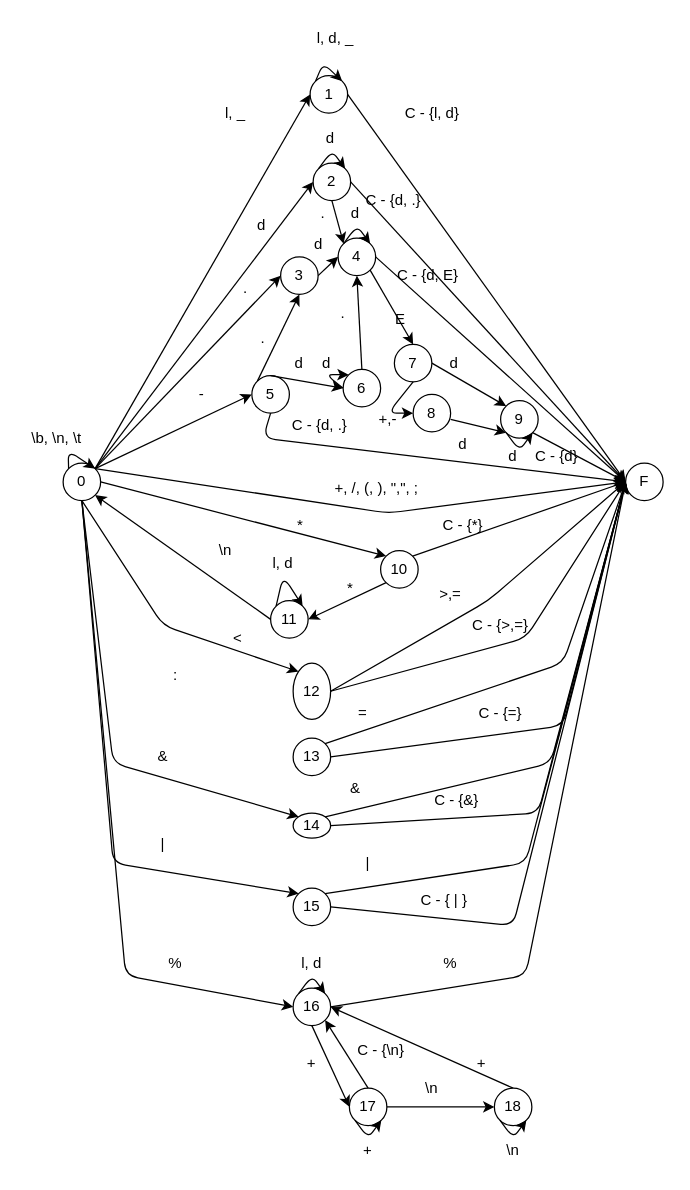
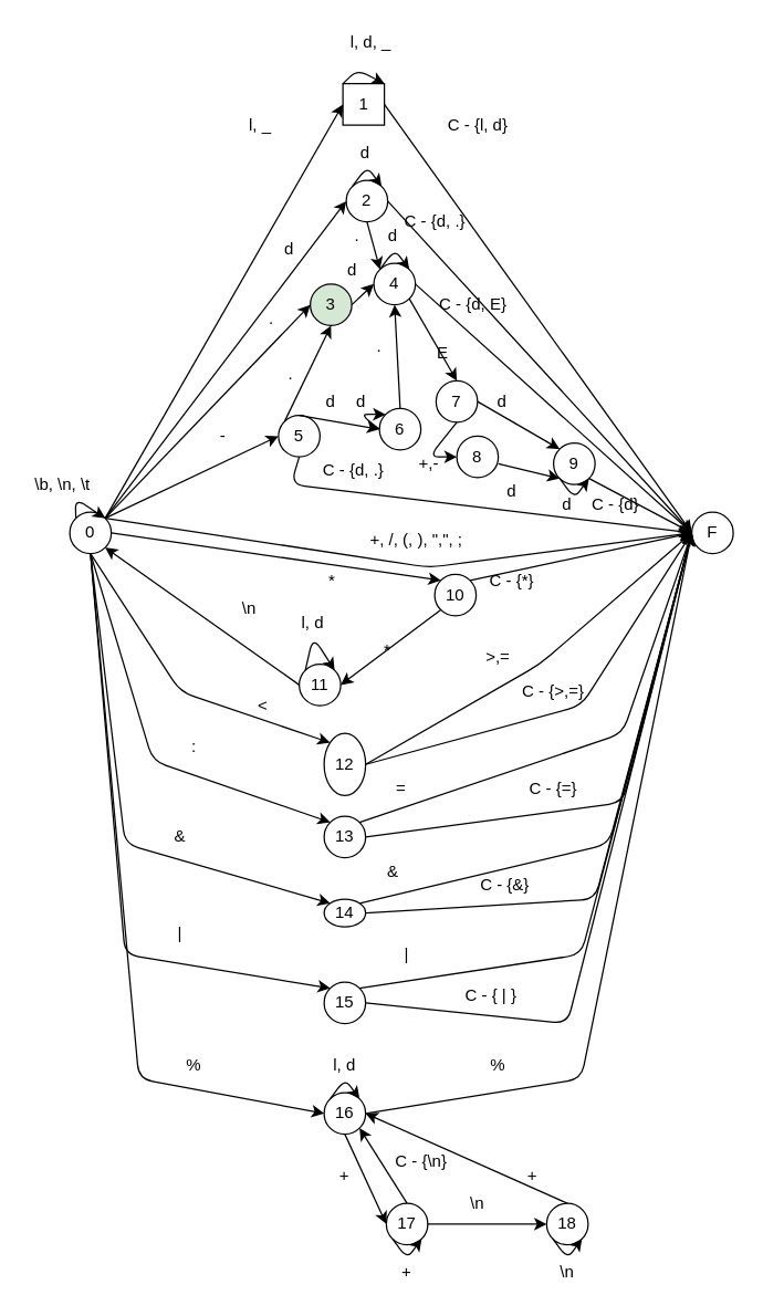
- <mxCell id="3" value="1" style="ellipse;whiteSpace=wrap;html=1;aspect=fixed;" vertex="1" parent="1"><mxGeometry x="247.59" y="60" width="30" height="30" as="geometry" /></mxCell>
+ <mxCell id="3" value="1" style="whiteSpace=wrap;html=1;aspect=fixed;rounded=0;" vertex="1" parent="1"><mxGeometry x="247.59" y="60" width="30" height="30" as="geometry" /></mxCell>
- <mxCell id="76" value="3" style="ellipse;whiteSpace=wrap;html=1;aspect=fixed;" vertex="1" parent="1"><mxGeometry x="224" y="205" width="30" height="30" as="geometry" /></mxCell>
+ <mxCell id="76" value="3" style="ellipse;whiteSpace=wrap;html=1;aspect=fixed;fillColor=#d5e8d4;" vertex="1" parent="1"><mxGeometry x="224" y="205" width="30" height="30" as="geometry" /></mxCell>
- <mxCell id="12" value="10" style="ellipse;whiteSpace=wrap;html=1;aspect=fixed;" vertex="1" parent="1"><mxGeometry x="304" y="440" width="30" height="30" as="geometry" /></mxCell>
+ <mxCell id="12" value="10" style="ellipse;whiteSpace=wrap;html=1;aspect=fixed;" vertex="1" parent="1"><mxGeometry x="314" y="415" width="30" height="30" as="geometry" /></mxCell>
+ <mxCell id="32" value="" style="endArrow=classic;html=1;exitX=0.5;exitY=1;exitDx=0;exitDy=0;entryX=0;entryY=0;entryDx=0;entryDy=0;" edge="1" parent="1" source="2" target="31"><mxGeometry width="50" height="50" relative="1" as="geometry"><mxPoint x="240" y="520" as="sourcePoint" /><mxPoint x="290" y="470" as="targetPoint" /><Array as="points"><mxPoint x="110" y="550" /></Array></mxGeometry></mxCell>
